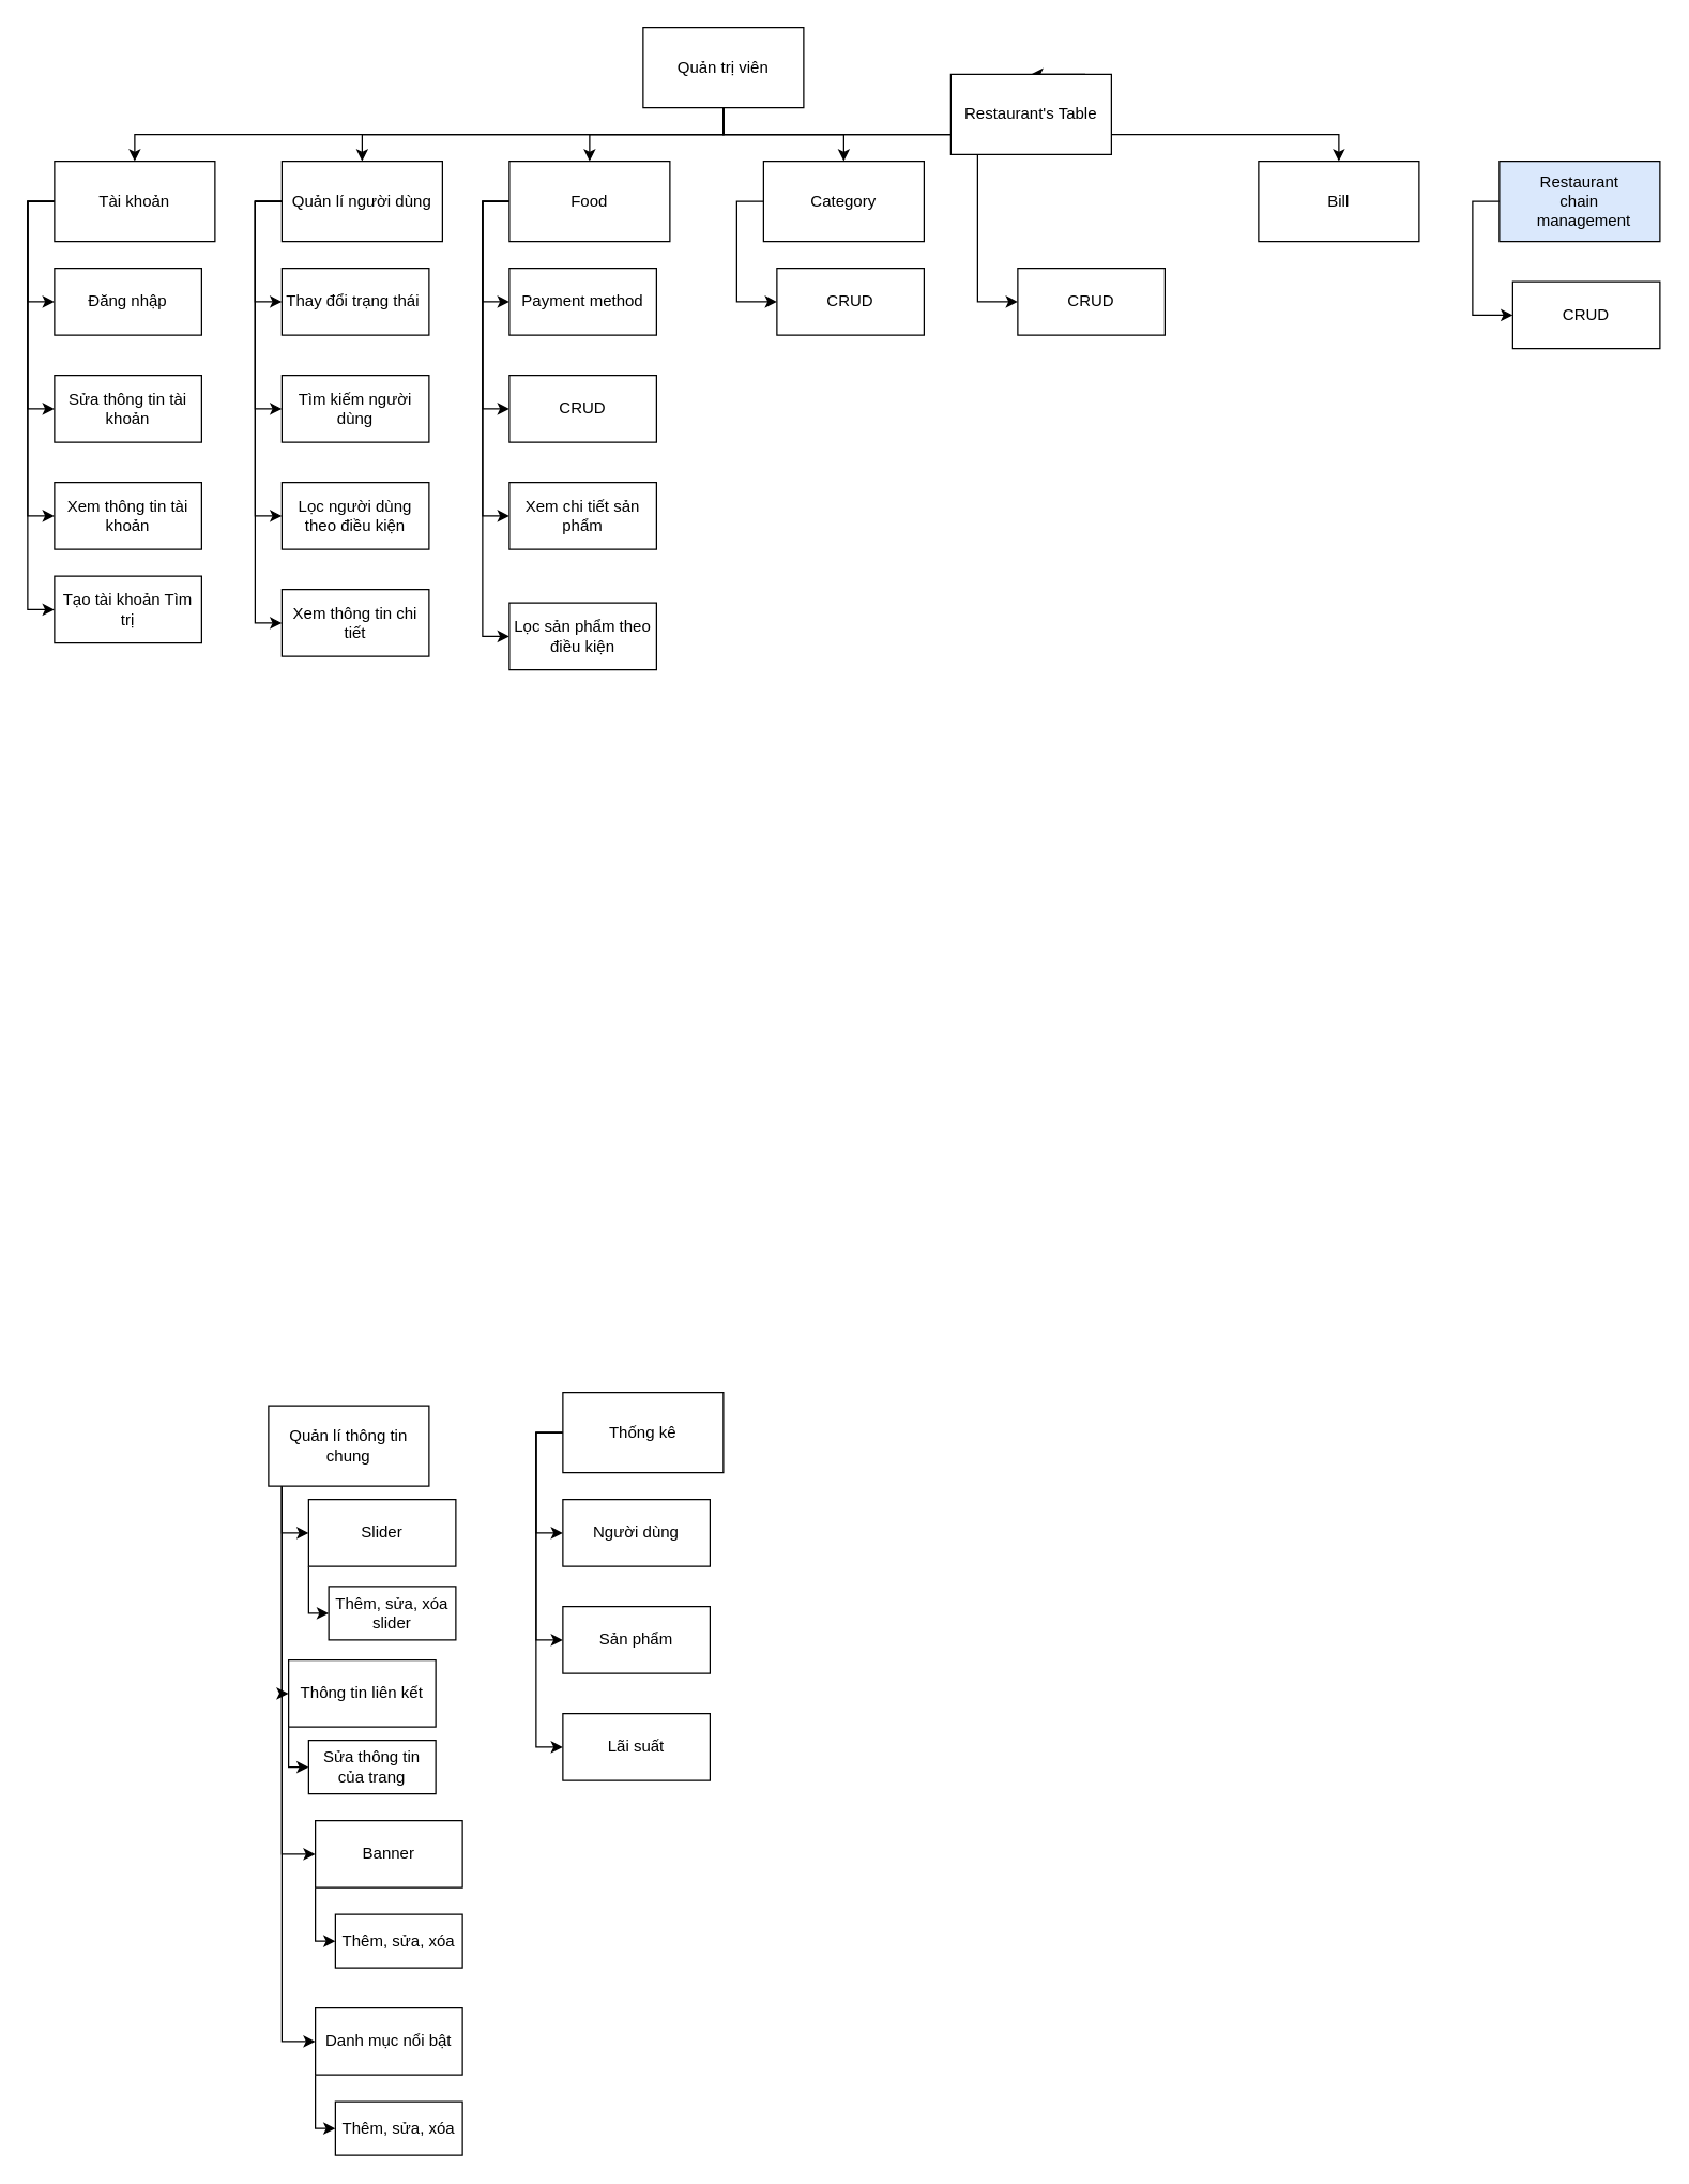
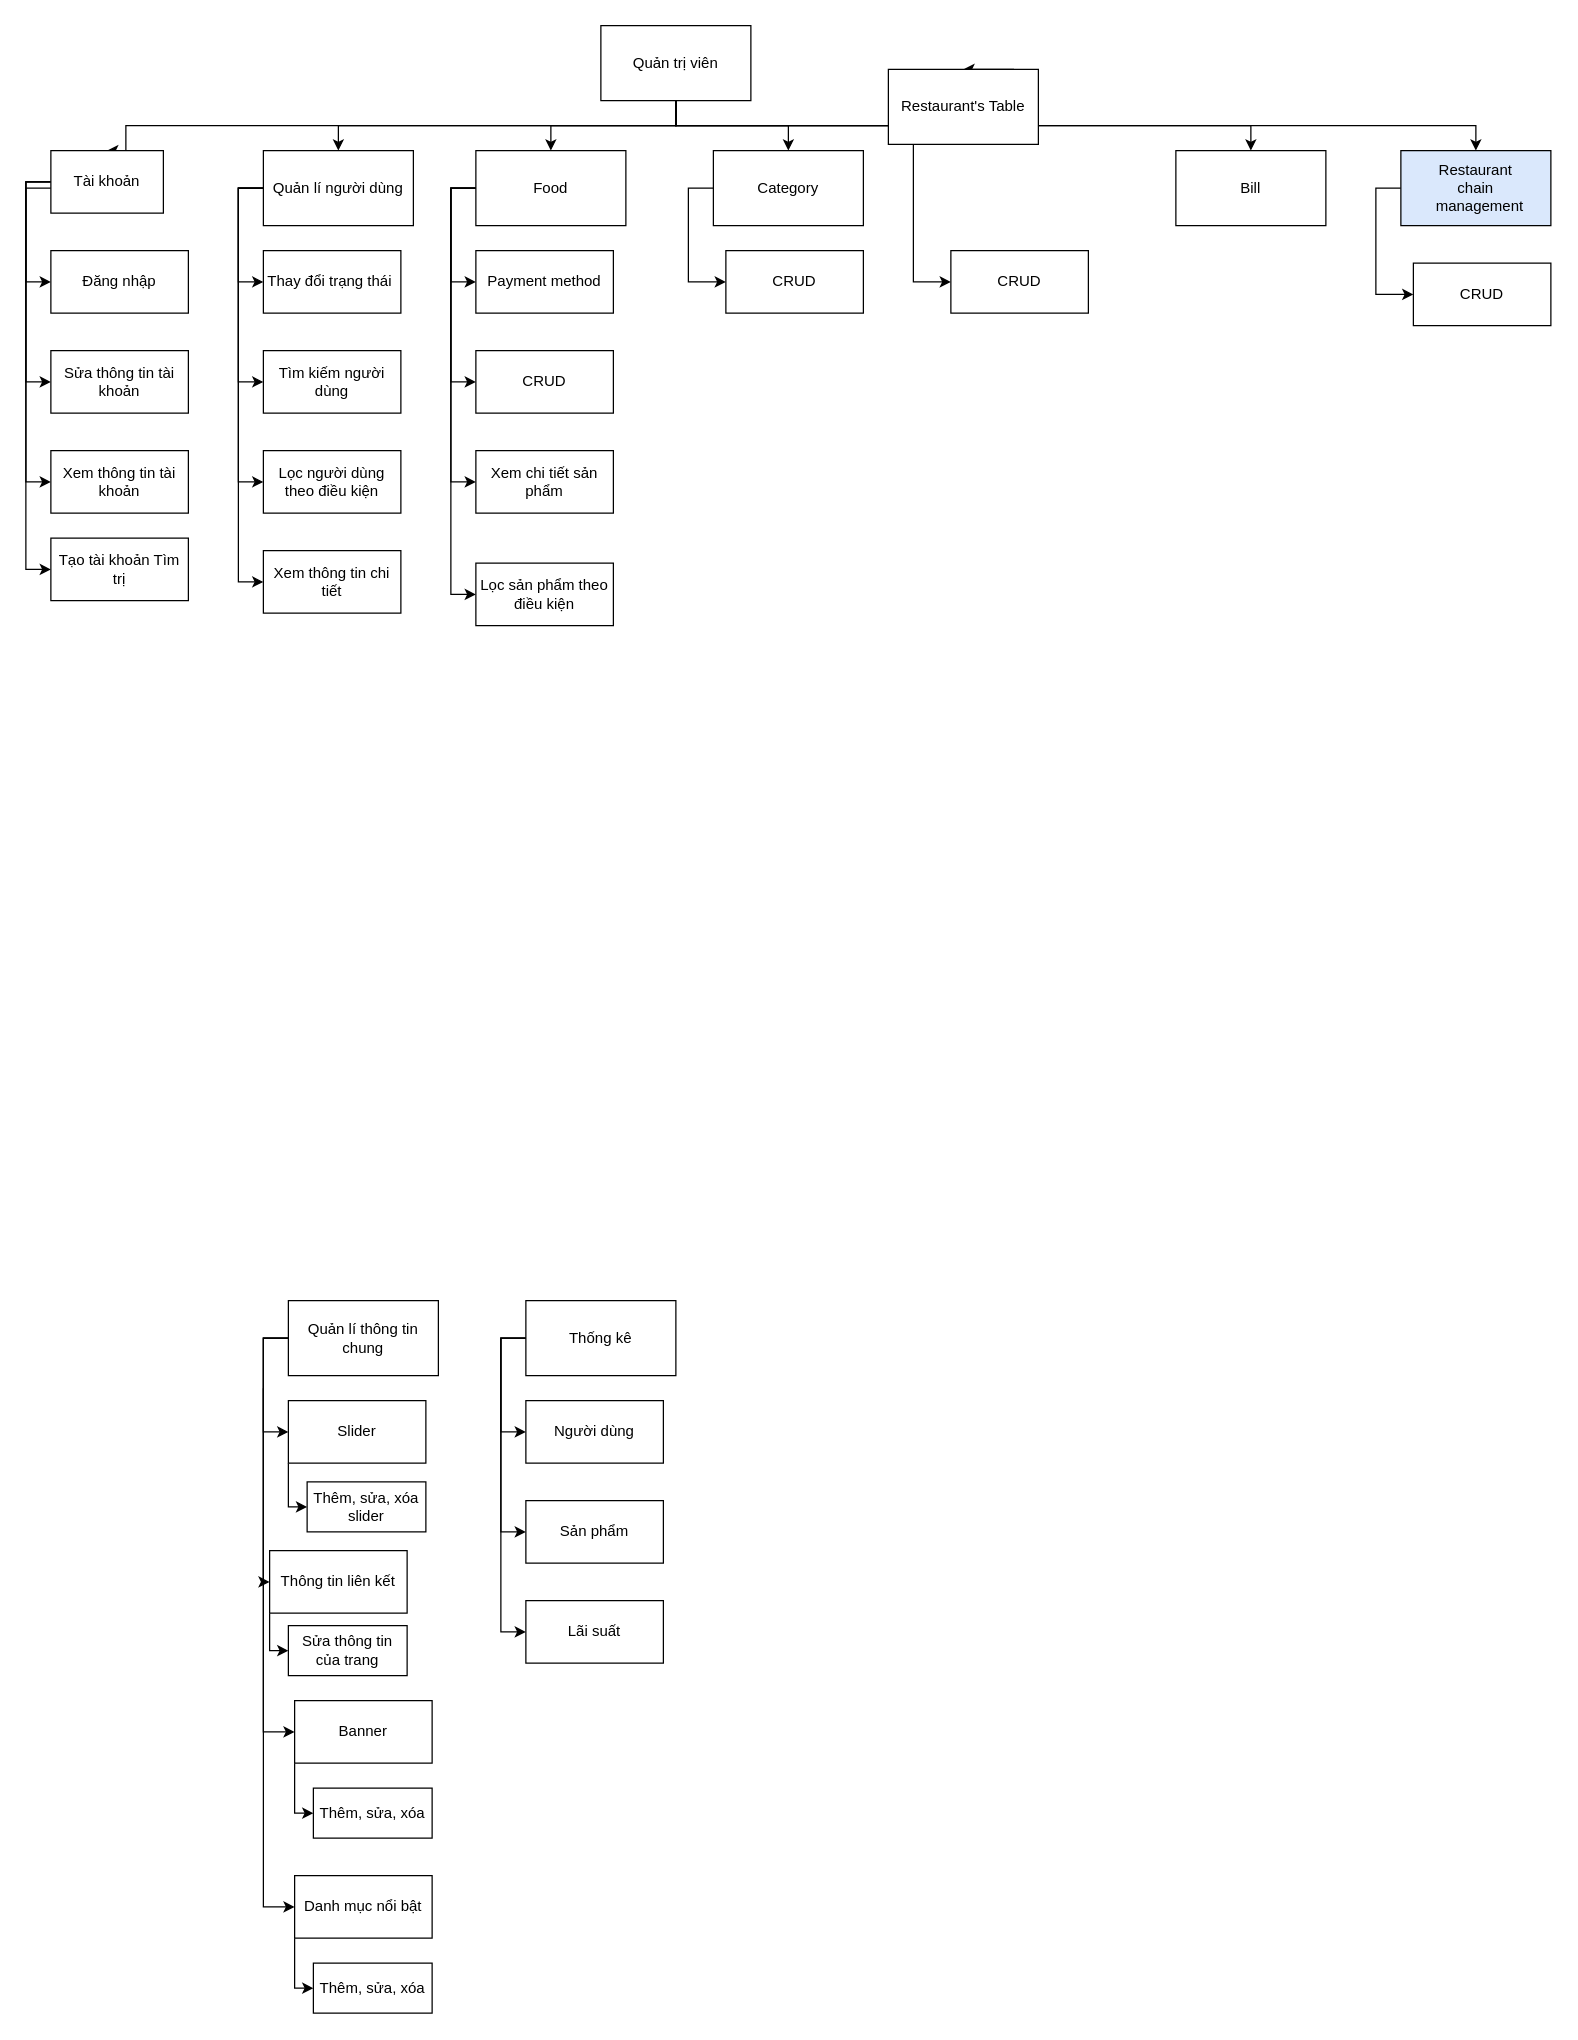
+ <mxCell id="8" style="edgeStyle=orthogonalEdgeStyle;rounded=0;orthogonalLoop=1;jettySize=auto;html=1;entryX=0.5;entryY=0;entryDx=0;entryDy=0;" parent="1" source="9" target="38" edge="1"><mxGeometry relative="1" as="geometry"><Array as="points"><mxPoint x="540" y="100" /><mxPoint x="1180" y="100" /></Array></mxGeometry></mxCell>
- <mxCell id="14" value="Tài khoản" style="rounded=0;whiteSpace=wrap;html=1;" parent="1" vertex="1"><mxGeometry x="40" y="120" width="120" height="60" as="geometry" /></mxCell>
+ <mxCell id="14" value="Tài khoản" style="rounded=0;whiteSpace=wrap;html=1;" parent="1" vertex="1"><mxGeometry x="40" y="120" width="90" height="50" as="geometry" /></mxCell>
- <mxCell id="47" value="Quản lí thông tin chung" style="rounded=0;whiteSpace=wrap;html=1;" parent="1" vertex="1"><mxGeometry x="200" y="1050" width="120" height="60" as="geometry" /></mxCell>
+ <mxCell id="47" value="Quản lí thông tin chung" style="rounded=0;whiteSpace=wrap;html=1;" parent="1" vertex="1"><mxGeometry x="230" y="1040" width="120" height="60" as="geometry" /></mxCell>
